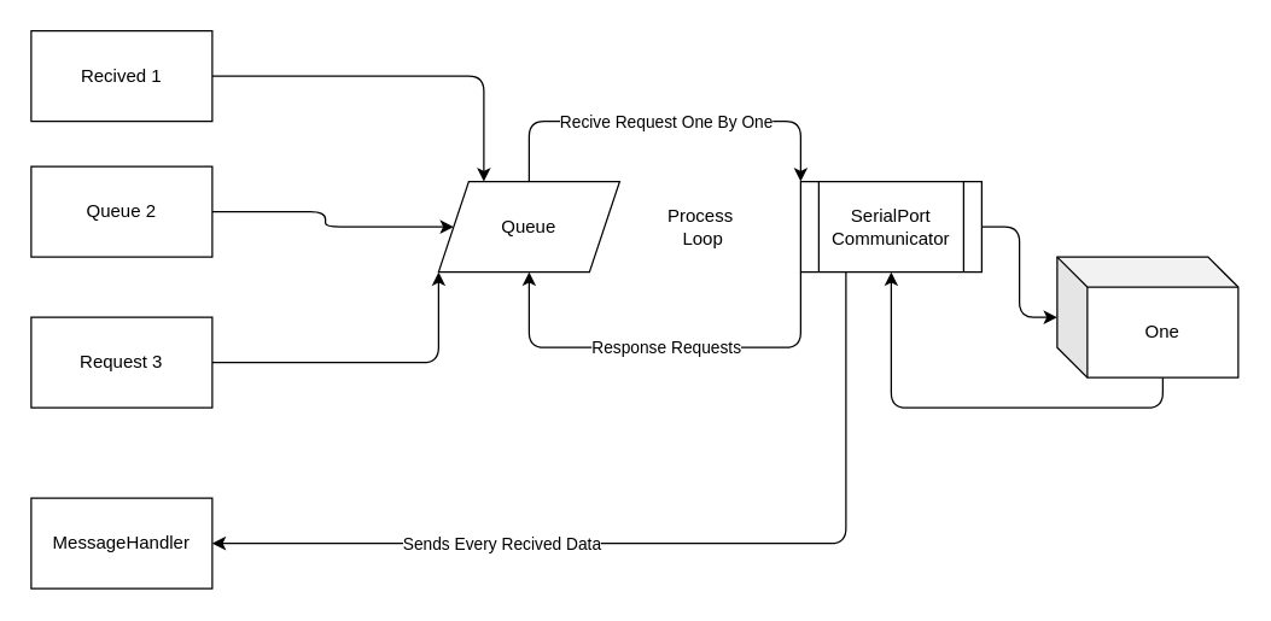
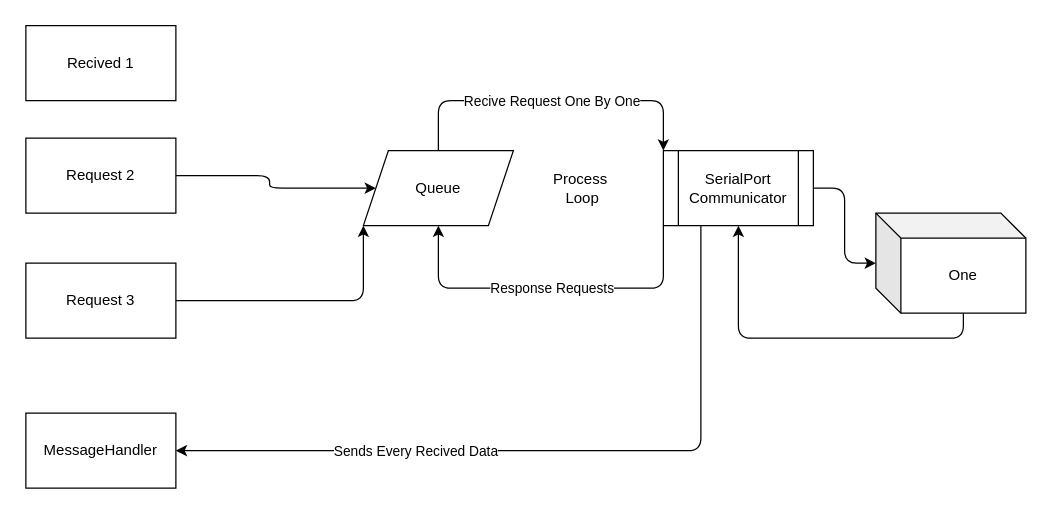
- <mxCell id="2" style="edgeStyle=orthogonalEdgeStyle;rounded=1;orthogonalLoop=1;jettySize=auto;html=1;exitX=1;exitY=0.5;exitDx=0;exitDy=0;entryX=0.25;entryY=0;entryDx=0;entryDy=0;curved=0;" edge="1" parent="1" source="3" target="17"><mxGeometry relative="1" as="geometry" /></mxCell>
- <mxCell id="5" value="Queue 2" style="rounded=0;whiteSpace=wrap;html=1;" vertex="1" parent="1"><mxGeometry x="20" y="110" width="120" height="60" as="geometry" /></mxCell>
+ <mxCell id="5" value="Request 2" style="rounded=0;whiteSpace=wrap;html=1;" vertex="1" parent="1"><mxGeometry x="20" y="110" width="120" height="60" as="geometry" /></mxCell>
